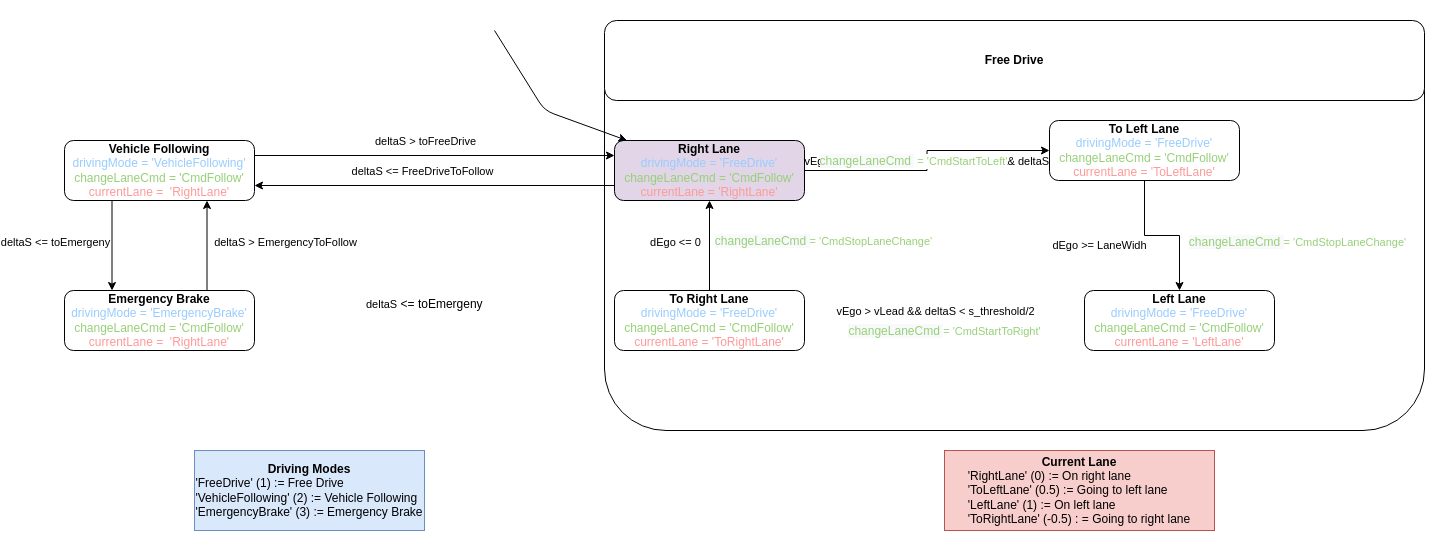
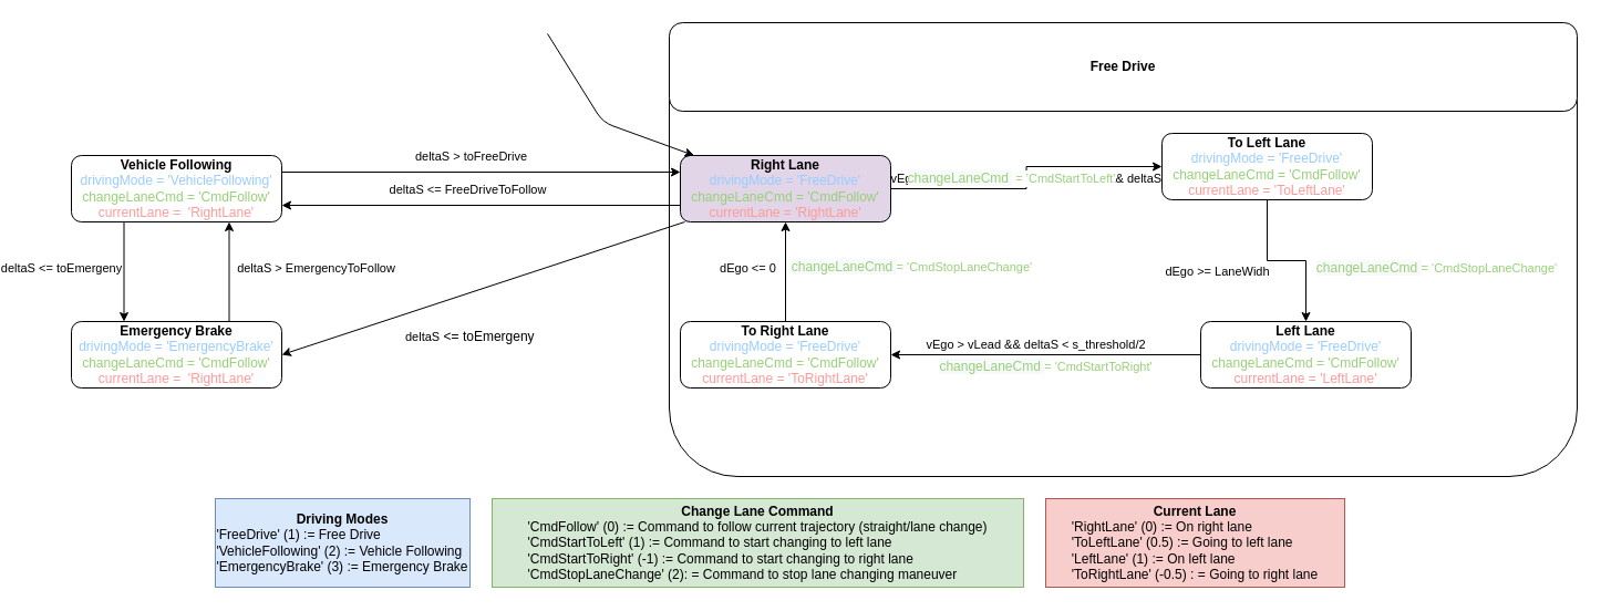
+ <mxCell id="30" value="" style="endArrow=classic;html=1;rounded=0;entryX=1;entryY=0.5;entryDx=0;entryDy=0;" parent="1" source="15" target="9" edge="1"><mxGeometry width="50" height="50" relative="1" as="geometry"><mxPoint x="330" y="280" as="sourcePoint" /><mxPoint x="380" y="230" as="targetPoint" /></mxGeometry></mxCell>
+ <mxCell id="21" style="edgeStyle=orthogonalEdgeStyle;rounded=0;orthogonalLoop=1;jettySize=auto;html=1;exitX=0;exitY=0.5;exitDx=0;exitDy=0;" parent="1" source="22" target="17" edge="1"><mxGeometry relative="1" as="geometry" /></mxCell>
+ <mxCell id="34" value="&lt;span&gt;&lt;b&gt;Change Lane Command&lt;br&gt;&lt;div style=&quot;text-align: left&quot;&gt;&lt;span style=&quot;font-weight: normal&quot;&gt;'CmdFollow' (0) :=&amp;nbsp;&lt;/span&gt;&lt;span style=&quot;font-weight: normal&quot;&gt;Command to follow current trajectory (straight/lane change)&lt;/span&gt;&lt;/div&gt;&lt;/b&gt;&lt;/span&gt;&lt;div style=&quot;text-align: left&quot;&gt;&lt;span&gt;'CmdStartToLeft' (1) :=&amp;nbsp;&lt;/span&gt;&lt;span&gt;Command to start changing to left lane&lt;/span&gt;&lt;/div&gt;&lt;div style=&quot;text-align: left&quot;&gt;&lt;span&gt;'CmdStartToRight' (-1) :=&amp;nbsp;&lt;/span&gt;&lt;span&gt;Command to start changing to right lane&lt;/span&gt;&lt;/div&gt;&lt;div style=&quot;text-align: left&quot;&gt;&lt;span&gt;'CmdStopLaneChange' (2): =&amp;nbsp;&lt;/span&gt;&lt;span&gt;Command to stop lane changing maneuver&lt;/span&gt;&lt;/div&gt;" style="rounded=0;whiteSpace=wrap;html=1;fillColor=#d5e8d4;strokeColor=#82b366;" parent="1" vertex="1"><mxGeometry x="410" y="450" width="480" height="80" as="geometry" /></mxCell>
